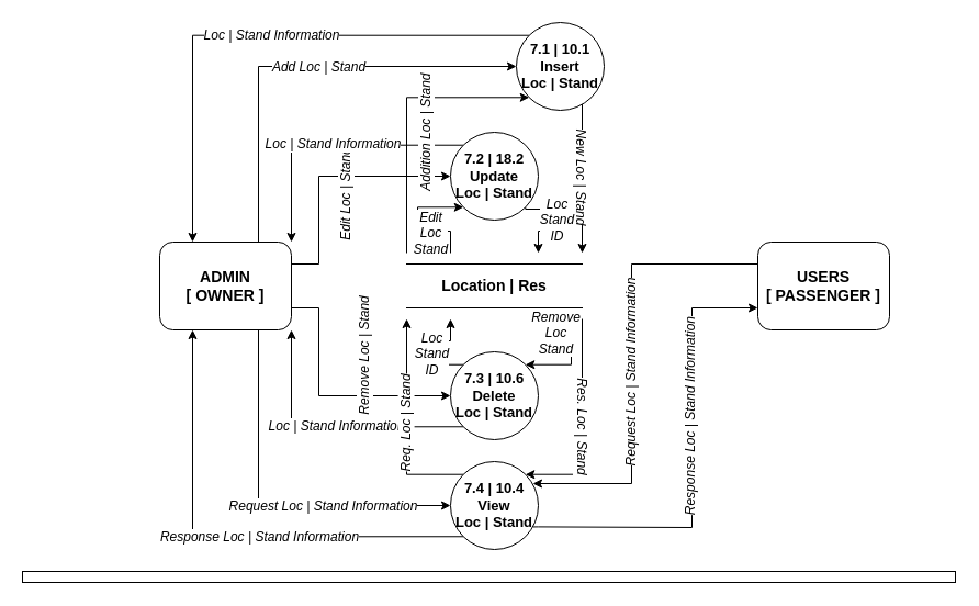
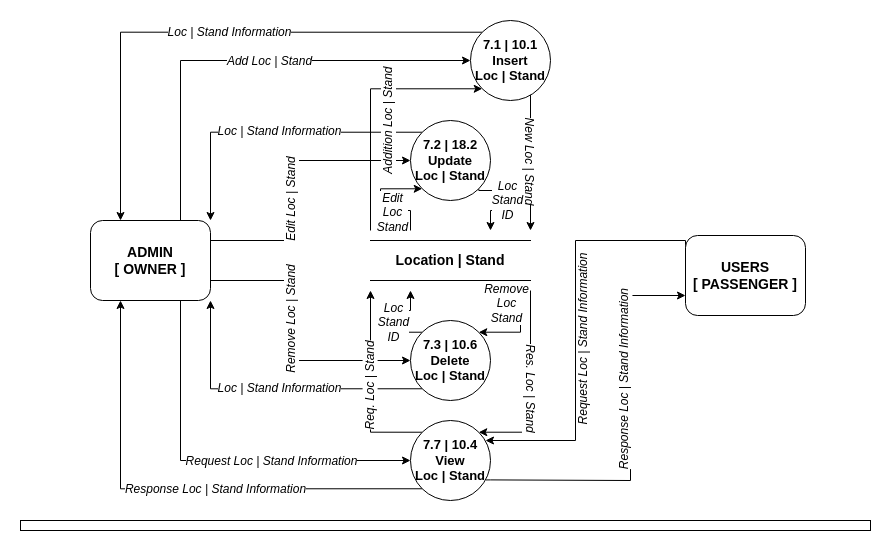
- <mxCell id="10" value="ADMIN&lt;br style=&quot;font-size: 14px;&quot;&gt;[ OWNER ]" style="rounded=1;whiteSpace=wrap;html=1;fontSize=14;fontStyle=1" parent="1" vertex="1"><mxGeometry x="145" y="220" width="120" height="80" as="geometry" /></mxCell>
+ <mxCell id="10" value="ADMIN&lt;br style=&quot;font-size: 14px;&quot;&gt;[ OWNER ]" style="rounded=1;whiteSpace=wrap;html=1;fontSize=14;fontStyle=1" parent="1" vertex="1"><mxGeometry x="90" y="220" width="120" height="80" as="geometry" /></mxCell>
- <mxCell id="45" value="Location | Res" style="html=1;dashed=0;whiteSpace=wrap;shape=partialRectangle;right=0;left=0;fontSize=14;fontStyle=1" parent="1" vertex="1"><mxGeometry x="370" y="240" width="160" height="40" as="geometry" /></mxCell>
+ <mxCell id="45" value="Location | Stand" style="html=1;dashed=0;whiteSpace=wrap;shape=partialRectangle;right=0;left=0;fontSize=14;fontStyle=1" parent="1" vertex="1"><mxGeometry x="370" y="240" width="160" height="40" as="geometry" /></mxCell>
- <mxCell id="19" value="USERS&lt;br style=&quot;font-size: 14px;&quot;&gt;[ PASSENGER ]" style="rounded=1;whiteSpace=wrap;html=1;fontSize=14;fontStyle=1" parent="1" vertex="1"><mxGeometry x="690" y="220" width="120" height="80" as="geometry" /></mxCell>
+ <mxCell id="19" value="USERS&lt;br style=&quot;font-size: 14px;&quot;&gt;[ PASSENGER ]" style="rounded=1;whiteSpace=wrap;html=1;fontSize=14;fontStyle=1" parent="1" vertex="1"><mxGeometry x="685" y="235" width="120" height="80" as="geometry" /></mxCell>
- <mxCell id="36" value="7.4 | 10.4&lt;br style=&quot;border-color: var(--border-color); font-size: 13px;&quot;&gt;View&lt;br style=&quot;border-color: var(--border-color); font-size: 13px;&quot;&gt;Loc | Stand" style="ellipse;whiteSpace=wrap;html=1;fontSize=13;fontStyle=1" parent="1" vertex="1"><mxGeometry x="410" y="420" width="80" height="80" as="geometry" /></mxCell>
+ <mxCell id="36" value="7.7 | 10.4&lt;br style=&quot;border-color: var(--border-color); font-size: 13px;&quot;&gt;View&lt;br style=&quot;border-color: var(--border-color); font-size: 13px;&quot;&gt;Loc | Stand" style="ellipse;whiteSpace=wrap;html=1;fontSize=13;fontStyle=1" parent="1" vertex="1"><mxGeometry x="410" y="420" width="80" height="80" as="geometry" /></mxCell>
